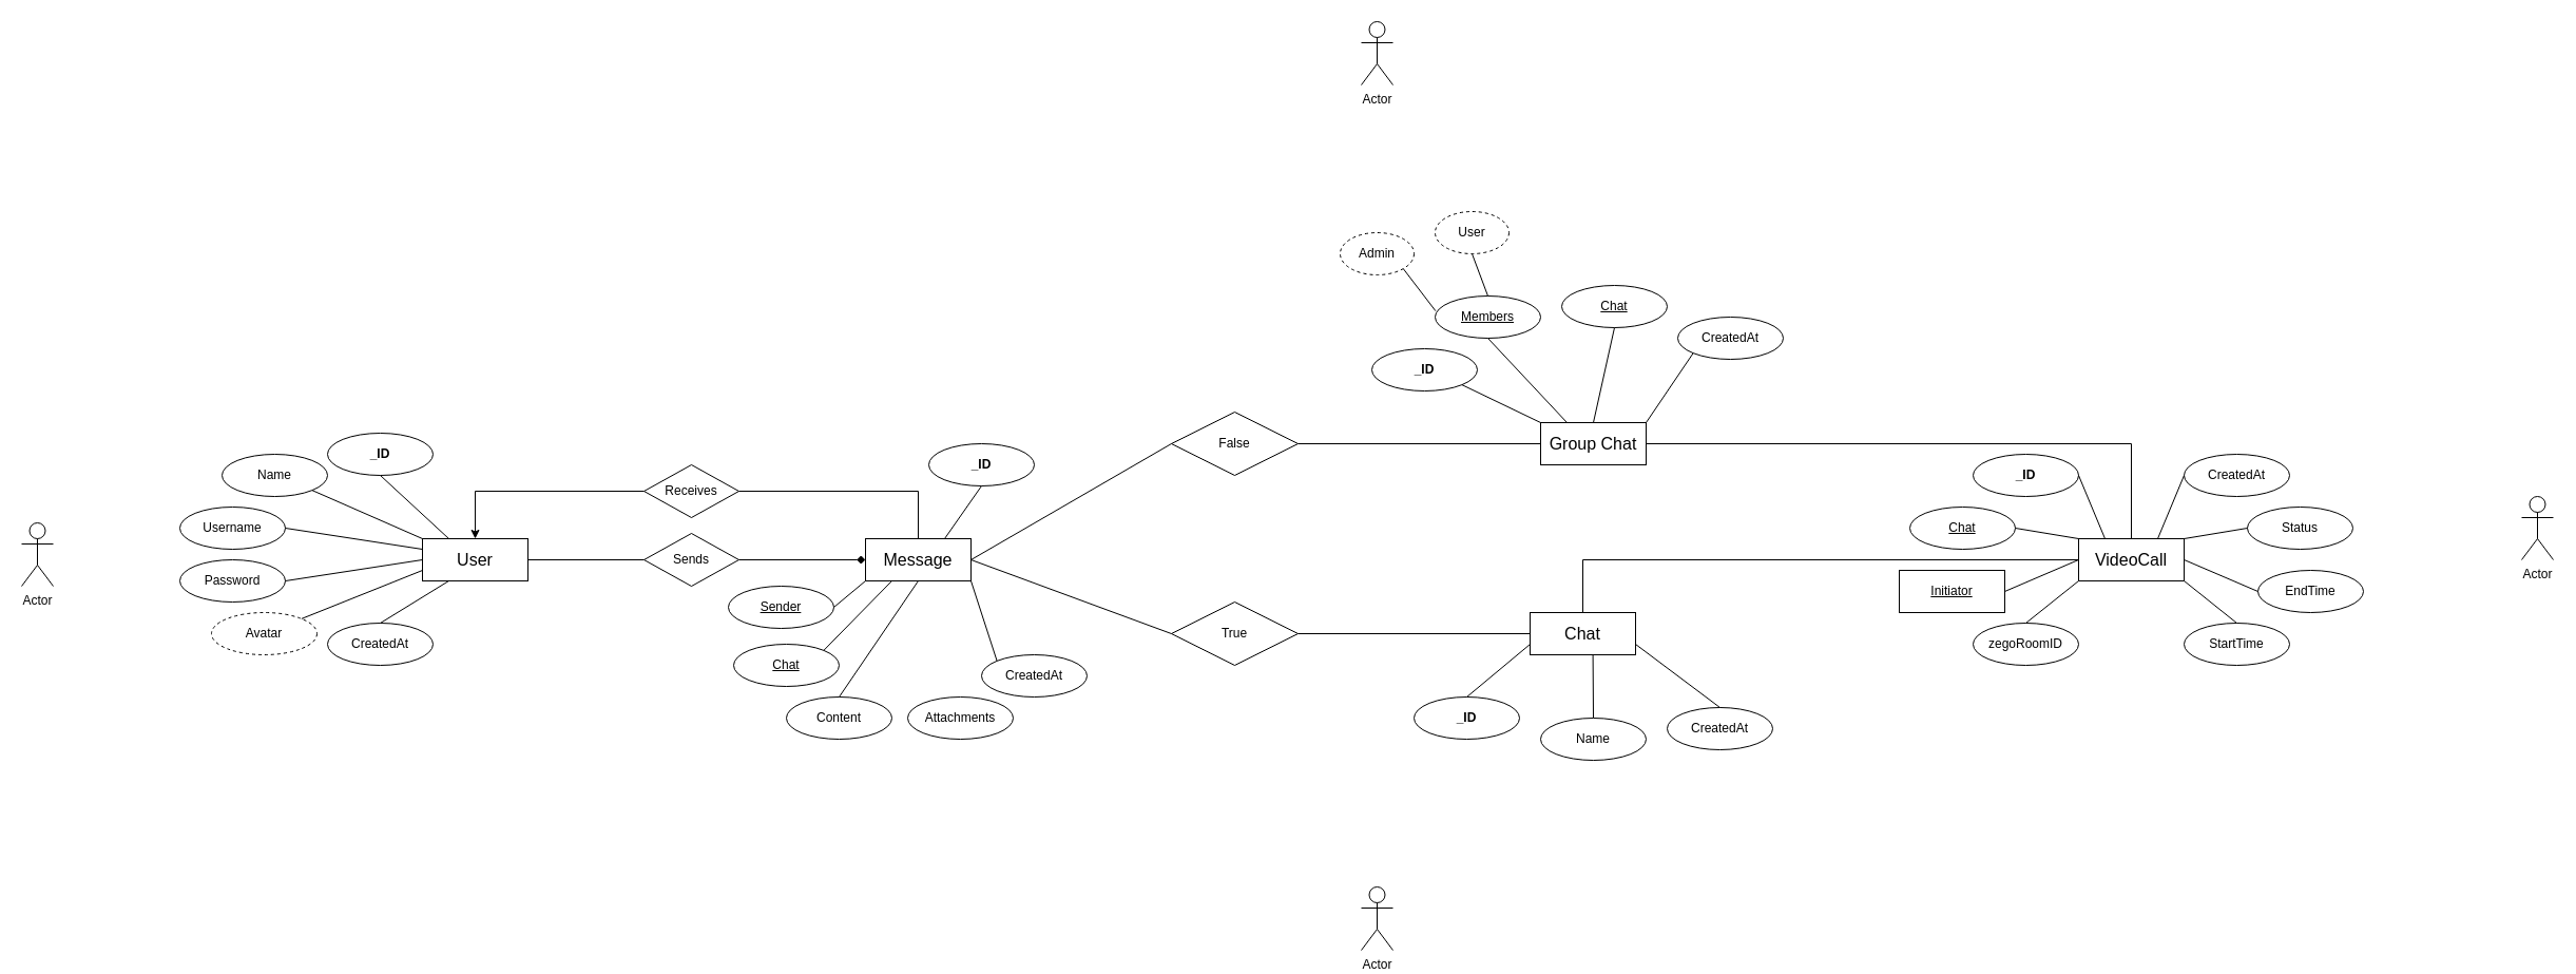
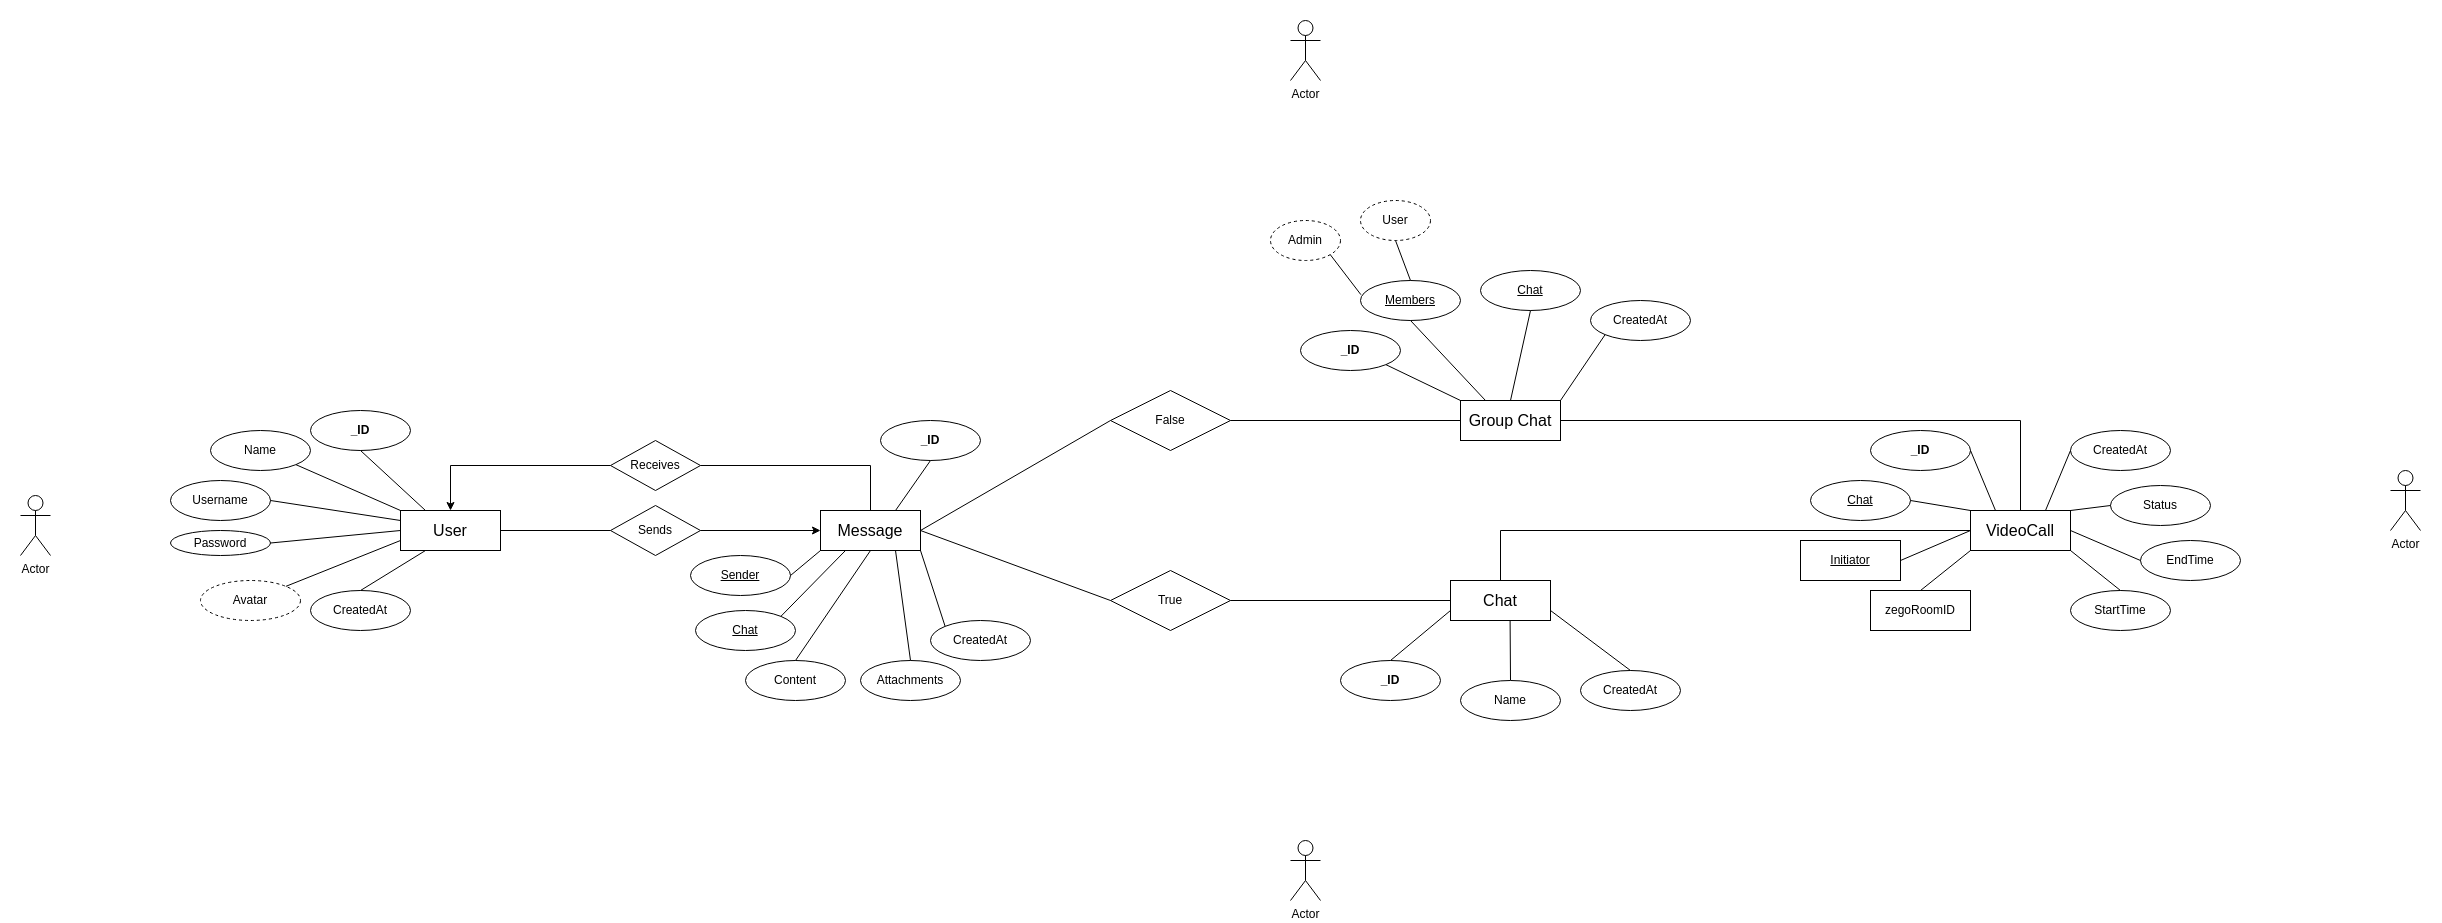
- <mxCell id="35" value="Status" style="ellipse;whiteSpace=wrap;html=1;align=center;" vertex="1" parent="1"><mxGeometry x="2130" y="480" width="100" height="40" as="geometry" /></mxCell>
+ <mxCell id="35" value="Status" style="ellipse;whiteSpace=wrap;html=1;align=center;" vertex="1" parent="1"><mxGeometry x="2110" y="485" width="100" height="40" as="geometry" /></mxCell>
- <mxCell id="16" value="" style="endArrow=diamond;html=1;rounded=0;exitX=1;exitY=0.5;exitDx=0;exitDy=0;entryX=0;entryY=0.5;entryDx=0;entryDy=0;" edge="1" parent="1" source="15" target="3"><mxGeometry width="50" height="50" relative="1" as="geometry"><mxPoint x="780" y="660" as="sourcePoint" /><mxPoint x="830" y="610" as="targetPoint" /></mxGeometry></mxCell>
+ <mxCell id="16" value="" style="endArrow=classic;html=1;rounded=0;exitX=1;exitY=0.5;exitDx=0;exitDy=0;entryX=0;entryY=0.5;entryDx=0;entryDy=0;" edge="1" parent="1" source="15" target="3"><mxGeometry width="50" height="50" relative="1" as="geometry"><mxPoint x="780" y="660" as="sourcePoint" /><mxPoint x="830" y="610" as="targetPoint" /></mxGeometry></mxCell>
- <mxCell id="22" value="Password" style="ellipse;whiteSpace=wrap;html=1;align=center;" vertex="1" parent="1"><mxGeometry x="170" y="530" width="100" height="40" as="geometry" /></mxCell>
+ <mxCell id="22" value="Password" style="ellipse;whiteSpace=wrap;html=1;align=center;" vertex="1" parent="1"><mxGeometry x="170" y="530" width="100" height="25" as="geometry" /></mxCell>
+ <mxCell id="56" value="" style="endArrow=none;html=1;rounded=0;exitX=0.5;exitY=0;exitDx=0;exitDy=0;entryX=0.75;entryY=1;entryDx=0;entryDy=0;" edge="1" parent="1" source="51" target="3"><mxGeometry width="50" height="50" relative="1" as="geometry"><mxPoint x="870" y="650" as="sourcePoint" /><mxPoint x="630" y="530" as="targetPoint" /></mxGeometry></mxCell>
- <mxCell id="36" value="zegoRoomID" style="ellipse;whiteSpace=wrap;html=1;align=center;" vertex="1" parent="1"><mxGeometry x="1870" y="590" width="100" height="40" as="geometry" /></mxCell>
+ <mxCell id="36" value="zegoRoomID" style="whiteSpace=wrap;html=1;align=center;rounded=0;" vertex="1" parent="1"><mxGeometry x="1870" y="590" width="100" height="40" as="geometry" /></mxCell>
